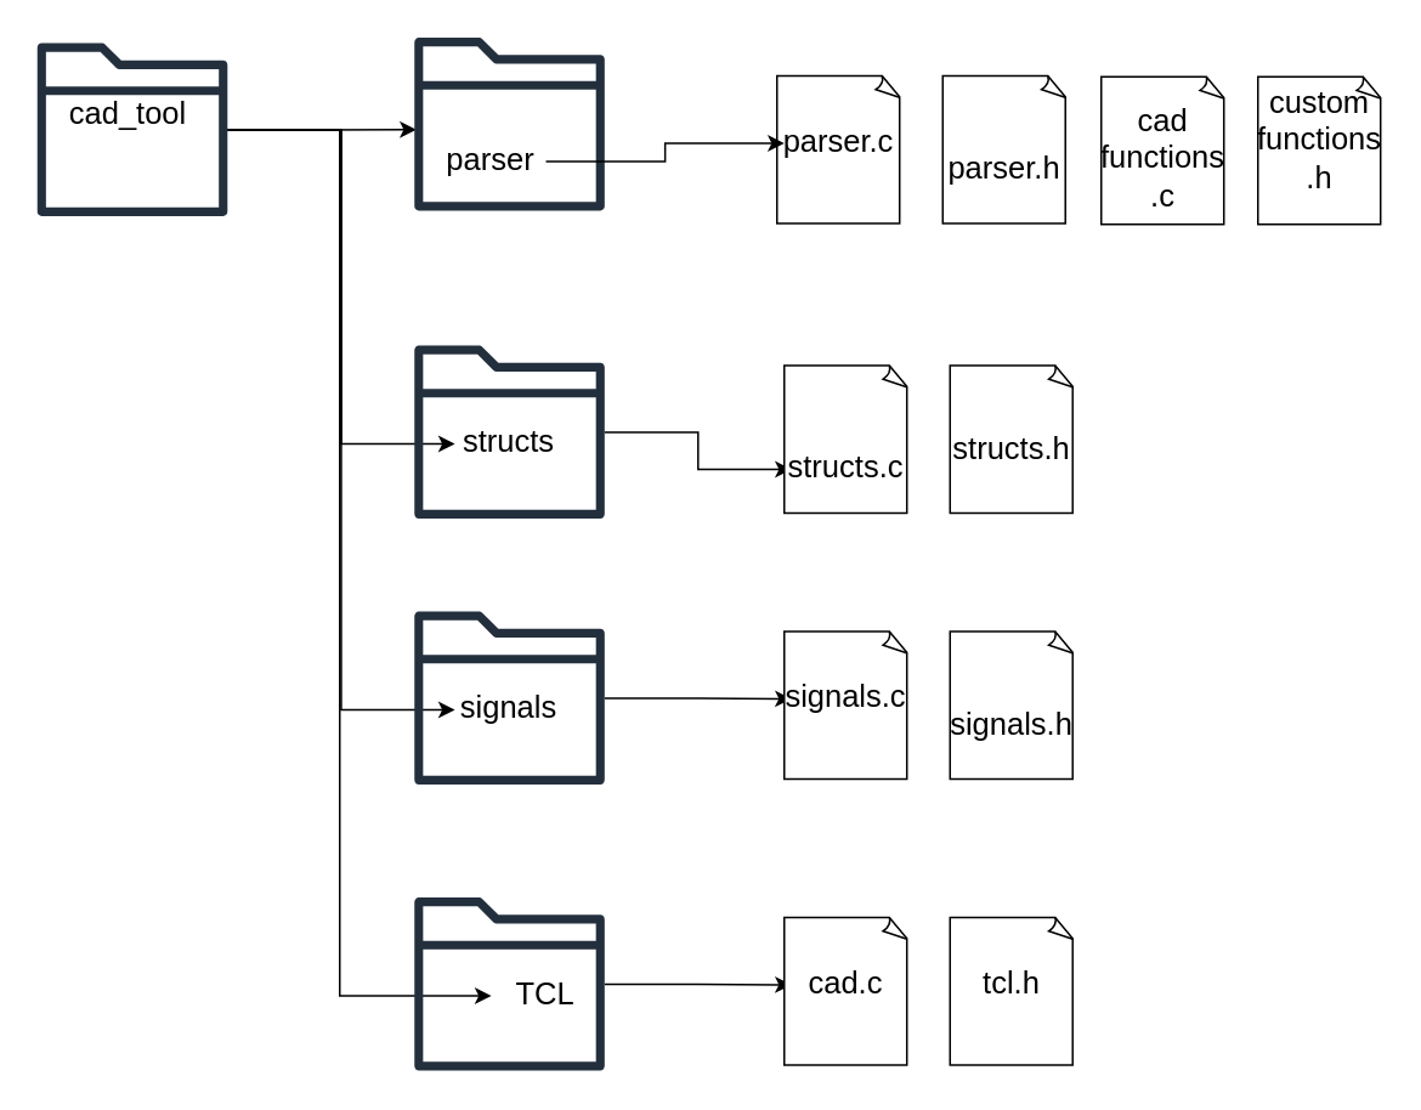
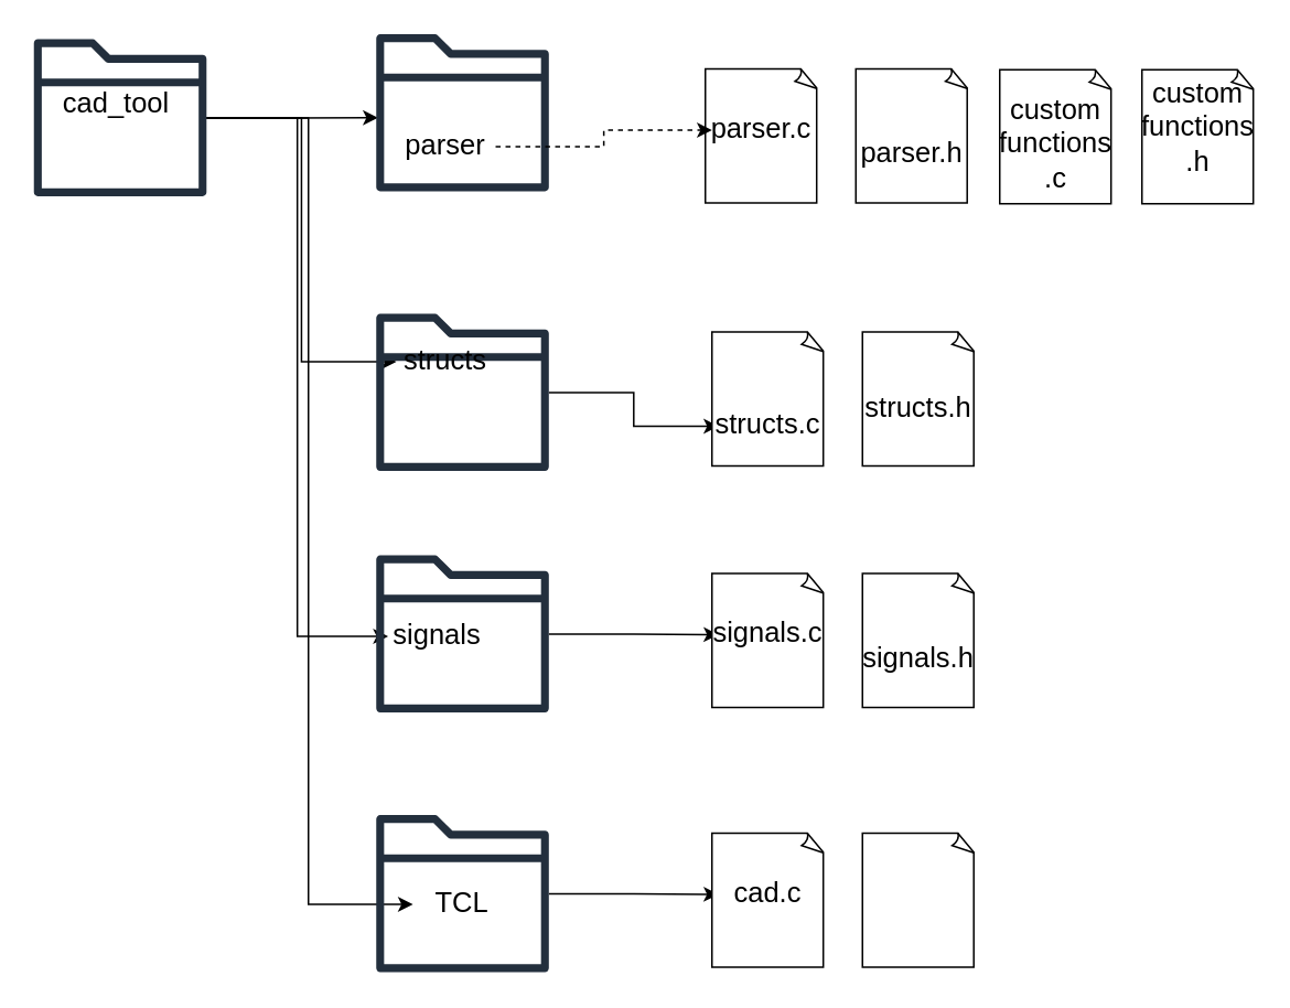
- <mxCell id="10" style="edgeStyle=orthogonalEdgeStyle;rounded=0;orthogonalLoop=1;jettySize=auto;html=1;entryX=0;entryY=0.5;entryDx=0;entryDy=0;" edge="1" parent="1" source="11" target="12"><mxGeometry relative="1" as="geometry" /></mxCell>
+ <mxCell id="10" style="edgeStyle=orthogonalEdgeStyle;rounded=0;orthogonalLoop=1;jettySize=auto;html=1;entryX=0;entryY=0.5;entryDx=0;entryDy=0;dashed=1;" edge="1" parent="1" source="11" target="12"><mxGeometry relative="1" as="geometry" /></mxCell>
- <mxCell id="16" value="&lt;font style=&quot;font-size: 17px;&quot;&gt;cad&lt;br&gt;functions&lt;br&gt;.c&lt;br&gt;&lt;/font&gt;" style="text;html=1;strokeColor=none;fillColor=none;align=center;verticalAlign=middle;whiteSpace=wrap;rounded=0;" vertex="1" parent="1"><mxGeometry x="608" y="72" width="60" height="30" as="geometry" /></mxCell>
+ <mxCell id="16" value="&lt;font style=&quot;font-size: 17px;&quot;&gt;custom&lt;br&gt;functions&lt;br&gt;.c&lt;br&gt;&lt;/font&gt;" style="text;html=1;strokeColor=none;fillColor=none;align=center;verticalAlign=middle;whiteSpace=wrap;rounded=0;" vertex="1" parent="1"><mxGeometry x="608" y="72" width="60" height="30" as="geometry" /></mxCell>
- <mxCell id="21" value="&lt;font style=&quot;font-size: 17px;&quot;&gt;structs&lt;/font&gt;" style="text;html=1;strokeColor=none;fillColor=none;align=center;verticalAlign=middle;whiteSpace=wrap;rounded=0;" vertex="1" parent="1"><mxGeometry x="249.18" y="228" width="60" height="30" as="geometry" /></mxCell>
+ <mxCell id="21" value="&lt;font style=&quot;font-size: 17px;&quot;&gt;structs&lt;/font&gt;" style="text;html=1;strokeColor=none;fillColor=none;align=center;verticalAlign=middle;whiteSpace=wrap;rounded=0;" vertex="1" parent="1"><mxGeometry x="239.18" y="203" width="60" height="30" as="geometry" /></mxCell>
- <mxCell id="28" value="&lt;font style=&quot;font-size: 17px;&quot;&gt;signals&lt;/font&gt;" style="text;html=1;strokeColor=none;fillColor=none;align=center;verticalAlign=middle;whiteSpace=wrap;rounded=0;" vertex="1" parent="1"><mxGeometry x="249.18" y="374" width="60" height="30" as="geometry" /></mxCell>
+ <mxCell id="28" value="&lt;font style=&quot;font-size: 17px;&quot;&gt;signals&lt;/font&gt;" style="text;html=1;strokeColor=none;fillColor=none;align=center;verticalAlign=middle;whiteSpace=wrap;rounded=0;" vertex="1" parent="1"><mxGeometry x="234.18" y="369" width="60" height="30" as="geometry" /></mxCell>
- <mxCell id="39" value="&lt;font style=&quot;font-size: 17px;&quot;&gt;tcl.h&lt;/font&gt;" style="text;html=1;strokeColor=none;fillColor=none;align=center;verticalAlign=middle;whiteSpace=wrap;rounded=0;" vertex="1" parent="1"><mxGeometry x="525" y="525" width="60" height="30" as="geometry" /></mxCell>
- <mxCell id="35" value="&lt;font style=&quot;font-size: 17px;&quot;&gt;TCL&lt;/font&gt;" style="text;html=1;strokeColor=none;fillColor=none;align=center;verticalAlign=middle;whiteSpace=wrap;rounded=0;" vertex="1" parent="1"><mxGeometry x="269.18" y="531" width="60" height="30" as="geometry" /></mxCell>
+ <mxCell id="35" value="&lt;font style=&quot;font-size: 17px;&quot;&gt;TCL&lt;/font&gt;" style="text;html=1;strokeColor=none;fillColor=none;align=center;verticalAlign=middle;whiteSpace=wrap;rounded=0;" vertex="1" parent="1"><mxGeometry x="249.18" y="531" width="60" height="30" as="geometry" /></mxCell>
